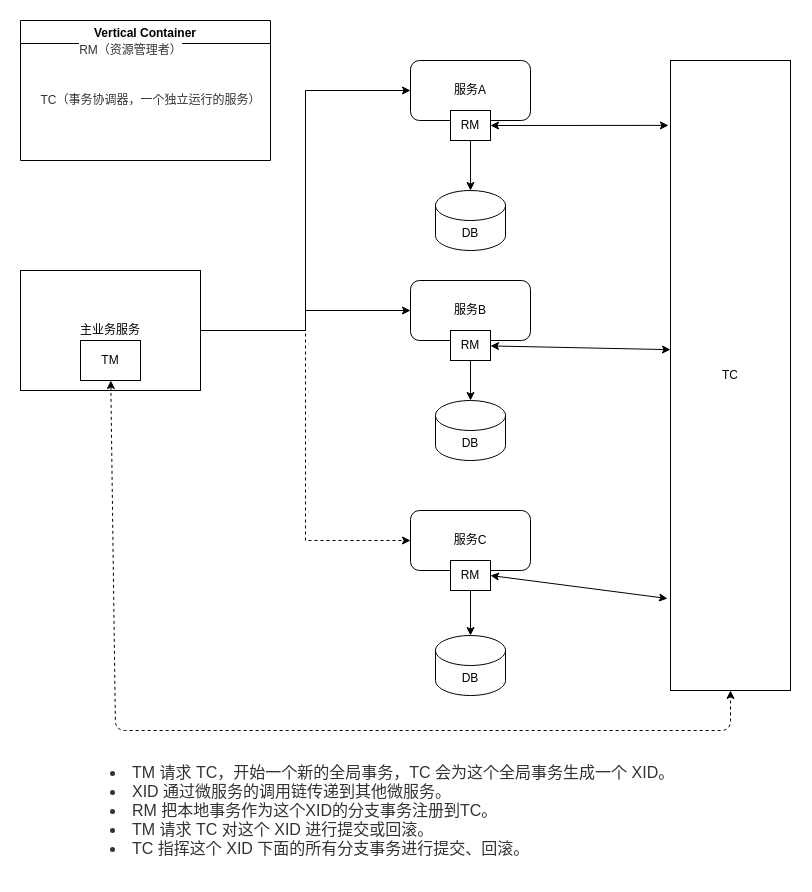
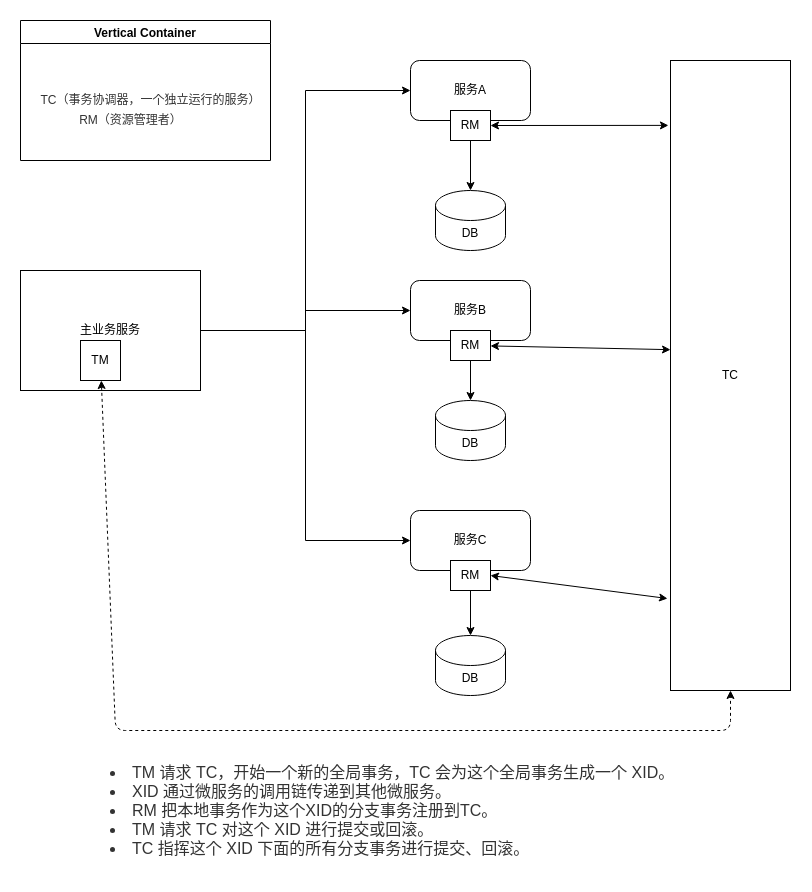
- <mxCell id="27" value="&lt;span style=&quot;color: rgb(51 , 51 , 51) ; font-family: &amp;#34;microsoft yahei&amp;#34; , &amp;#34;arial&amp;#34; , &amp;#34;tahoma&amp;#34; ; background-color: rgb(255 , 255 , 255)&quot;&gt;&lt;font style=&quot;font-size: 12px&quot;&gt;RM（资源管理者）&lt;/font&gt;&lt;/span&gt;" style="text;html=1;align=center;verticalAlign=middle;resizable=0;points=[];autosize=1;strokeColor=none;" vertex="1" parent="25"><mxGeometry x="50" y="20" width="120" height="20" as="geometry" /></mxCell>
+ <mxCell id="27" value="&lt;span style=&quot;color: rgb(51 , 51 , 51) ; font-family: &amp;#34;microsoft yahei&amp;#34; , &amp;#34;arial&amp;#34; , &amp;#34;tahoma&amp;#34; ; background-color: rgb(255 , 255 , 255)&quot;&gt;&lt;font style=&quot;font-size: 12px&quot;&gt;RM（资源管理者）&lt;/font&gt;&lt;/span&gt;" style="text;html=1;align=center;verticalAlign=middle;resizable=0;points=[];autosize=1;strokeColor=none;" vertex="1" parent="25"><mxGeometry x="50" y="90" width="120" height="20" as="geometry" /></mxCell>
- <mxCell id="15" value="TM" style="rounded=0;whiteSpace=wrap;html=1;" vertex="1" parent="1"><mxGeometry x="80" y="340" width="60" height="40" as="geometry" /></mxCell>
+ <mxCell id="15" value="TM" style="rounded=0;whiteSpace=wrap;html=1;" vertex="1" parent="1"><mxGeometry x="80" y="340" width="40" height="40" as="geometry" /></mxCell>
- <mxCell id="7" style="edgeStyle=orthogonalEdgeStyle;rounded=0;orthogonalLoop=1;jettySize=auto;html=1;entryX=0;entryY=0.5;entryDx=0;entryDy=0;dashed=1;" edge="1" parent="1" source="8" target="2"><mxGeometry relative="1" as="geometry" /></mxCell>
+ <mxCell id="7" style="edgeStyle=orthogonalEdgeStyle;rounded=0;orthogonalLoop=1;jettySize=auto;html=1;entryX=0;entryY=0.5;entryDx=0;entryDy=0;" edge="1" parent="1" source="8" target="2"><mxGeometry relative="1" as="geometry" /></mxCell>
